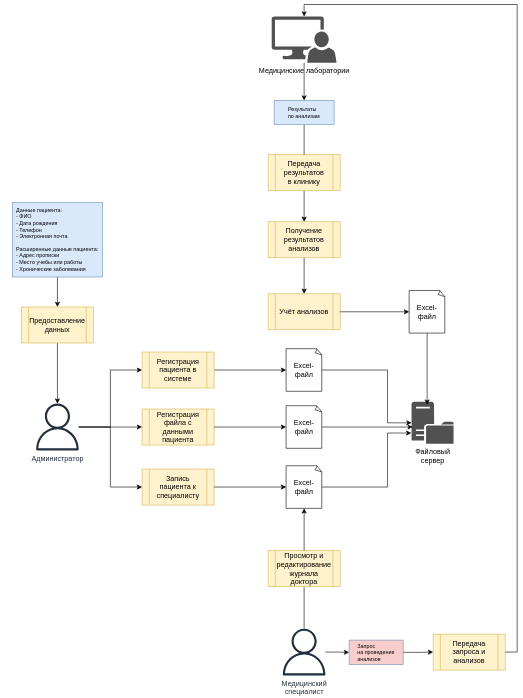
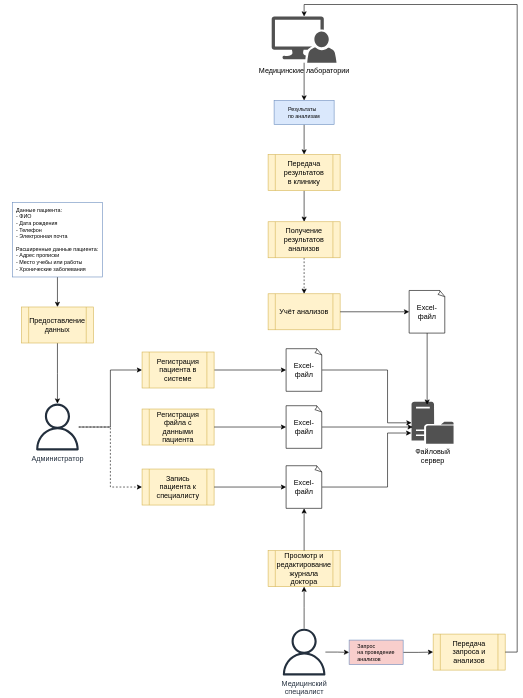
- <mxCell id="32" style="edgeStyle=orthogonalEdgeStyle;rounded=0;orthogonalLoop=1;jettySize=auto;html=1;entryX=0.5;entryY=0;entryDx=0;entryDy=0;endArrow=none;" parent="1" source="37" target="29" edge="1"><mxGeometry relative="1" as="geometry" /></mxCell>
+ <mxCell id="32" style="edgeStyle=orthogonalEdgeStyle;rounded=0;orthogonalLoop=1;jettySize=auto;html=1;entryX=0.5;entryY=0;entryDx=0;entryDy=0;" parent="1" source="37" target="29" edge="1"><mxGeometry relative="1" as="geometry" /></mxCell>
- <mxCell id="13" value="&lt;div style=&quot;text-align: left;&quot;&gt;&lt;span style=&quot;text-wrap-mode: nowrap; background-color: transparent; color: light-dark(rgb(0, 0, 0), rgb(255, 255, 255));&quot;&gt;Данные пациента:&lt;/span&gt;&lt;/div&gt;&lt;div style=&quot;text-align: left; text-wrap-mode: nowrap;&quot;&gt;- ФИО&lt;/div&gt;&lt;div style=&quot;text-align: left; text-wrap-mode: nowrap;&quot;&gt;- Дата рождения&lt;/div&gt;&lt;div style=&quot;text-align: left; text-wrap-mode: nowrap;&quot;&gt;- Телефон&lt;/div&gt;&lt;div style=&quot;text-align: left; text-wrap-mode: nowrap;&quot;&gt;- Электронная почта&lt;/div&gt;&lt;div style=&quot;text-align: left; text-wrap-mode: nowrap;&quot;&gt;&lt;br&gt;&lt;/div&gt;&lt;div style=&quot;text-align: left; text-wrap-mode: nowrap;&quot;&gt;Расширенные данные пациента:&lt;/div&gt;&lt;div style=&quot;text-align: left; text-wrap-mode: nowrap;&quot;&gt;- Адрес прописки&lt;/div&gt;&lt;div style=&quot;text-align: left; text-wrap-mode: nowrap;&quot;&gt;- Место учебы или работы&lt;/div&gt;&lt;div style=&quot;text-align: left; text-wrap-mode: nowrap;&quot;&gt;- Хронические заболевания&lt;/div&gt;" style="html=1;dashed=0;whiteSpace=wrap;fontSize=9;fillColor=#dae8fc;strokeColor=#6c8ebf;" parent="1" vertex="1"><mxGeometry x="20" y="330" width="150" height="124" as="geometry" /></mxCell>
+ <mxCell id="13" value="&lt;div style=&quot;text-align: left;&quot;&gt;&lt;span style=&quot;text-wrap-mode: nowrap; background-color: transparent; color: light-dark(rgb(0, 0, 0), rgb(255, 255, 255));&quot;&gt;Данные пациента:&lt;/span&gt;&lt;/div&gt;&lt;div style=&quot;text-align: left; text-wrap-mode: nowrap;&quot;&gt;- ФИО&lt;/div&gt;&lt;div style=&quot;text-align: left; text-wrap-mode: nowrap;&quot;&gt;- Дата рождения&lt;/div&gt;&lt;div style=&quot;text-align: left; text-wrap-mode: nowrap;&quot;&gt;- Телефон&lt;/div&gt;&lt;div style=&quot;text-align: left; text-wrap-mode: nowrap;&quot;&gt;- Электронная почта&lt;/div&gt;&lt;div style=&quot;text-align: left; text-wrap-mode: nowrap;&quot;&gt;&lt;br&gt;&lt;/div&gt;&lt;div style=&quot;text-align: left; text-wrap-mode: nowrap;&quot;&gt;Расширенные данные пациента:&lt;/div&gt;&lt;div style=&quot;text-align: left; text-wrap-mode: nowrap;&quot;&gt;- Адрес прописки&lt;/div&gt;&lt;div style=&quot;text-align: left; text-wrap-mode: nowrap;&quot;&gt;- Место учебы или работы&lt;/div&gt;&lt;div style=&quot;text-align: left; text-wrap-mode: nowrap;&quot;&gt;- Хронические заболевания&lt;/div&gt;" style="html=1;dashed=0;whiteSpace=wrap;fontSize=9;fillColor=#ffffff;strokeColor=#6c8ebf;" parent="1" vertex="1"><mxGeometry x="20" y="330" width="150" height="124" as="geometry" /></mxCell>
- <mxCell id="38" style="edgeStyle=orthogonalEdgeStyle;rounded=0;orthogonalLoop=1;jettySize=auto;html=1;exitX=0.5;exitY=1;exitDx=0;exitDy=0;entryX=0.5;entryY=0;entryDx=0;entryDy=0;" parent="1" source="39" target="34" edge="1"><mxGeometry relative="1" as="geometry" /></mxCell>
+ <mxCell id="38" style="edgeStyle=orthogonalEdgeStyle;rounded=0;orthogonalLoop=1;jettySize=auto;html=1;exitX=0.5;exitY=1;exitDx=0;exitDy=0;entryX=0.5;entryY=0;entryDx=0;entryDy=0;dashed=1;" parent="1" source="39" target="34" edge="1"><mxGeometry relative="1" as="geometry" /></mxCell>
- <mxCell id="3" style="edgeStyle=orthogonalEdgeStyle;rounded=0;orthogonalLoop=1;jettySize=auto;html=1;entryX=0;entryY=0.5;entryDx=0;entryDy=0;" parent="1" source="5" target="9" edge="1"><mxGeometry relative="1" as="geometry" /></mxCell>
- <mxCell id="4" style="edgeStyle=orthogonalEdgeStyle;rounded=0;orthogonalLoop=1;jettySize=auto;html=1;entryX=0;entryY=0.5;entryDx=0;entryDy=0;" parent="1" source="5" target="10" edge="1"><mxGeometry relative="1" as="geometry" /></mxCell>
+ <mxCell id="4" style="edgeStyle=orthogonalEdgeStyle;rounded=0;orthogonalLoop=1;jettySize=auto;html=1;entryX=0;entryY=0.5;entryDx=0;entryDy=0;dashed=1;" parent="1" source="5" target="10" edge="1"><mxGeometry relative="1" as="geometry" /></mxCell>
- <mxCell id="6" value="" style="edgeStyle=orthogonalEdgeStyle;rounded=0;orthogonalLoop=1;jettySize=auto;html=1;endArrow=none;" parent="1" source="8" target="11" edge="1"><mxGeometry relative="1" as="geometry" /></mxCell>
+ <mxCell id="6" value="" style="edgeStyle=orthogonalEdgeStyle;rounded=0;orthogonalLoop=1;jettySize=auto;html=1;" parent="1" source="8" target="11" edge="1"><mxGeometry relative="1" as="geometry" /></mxCell>
